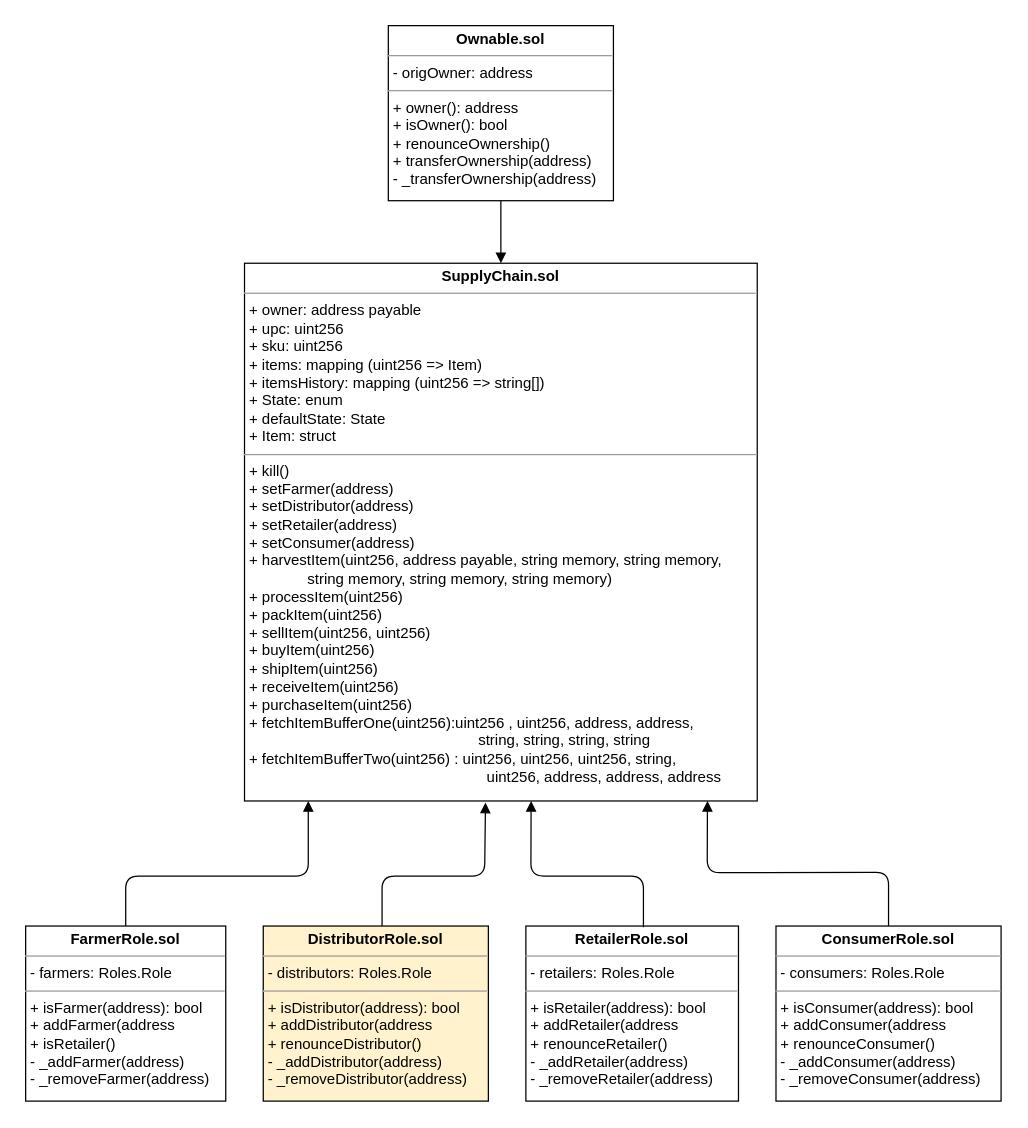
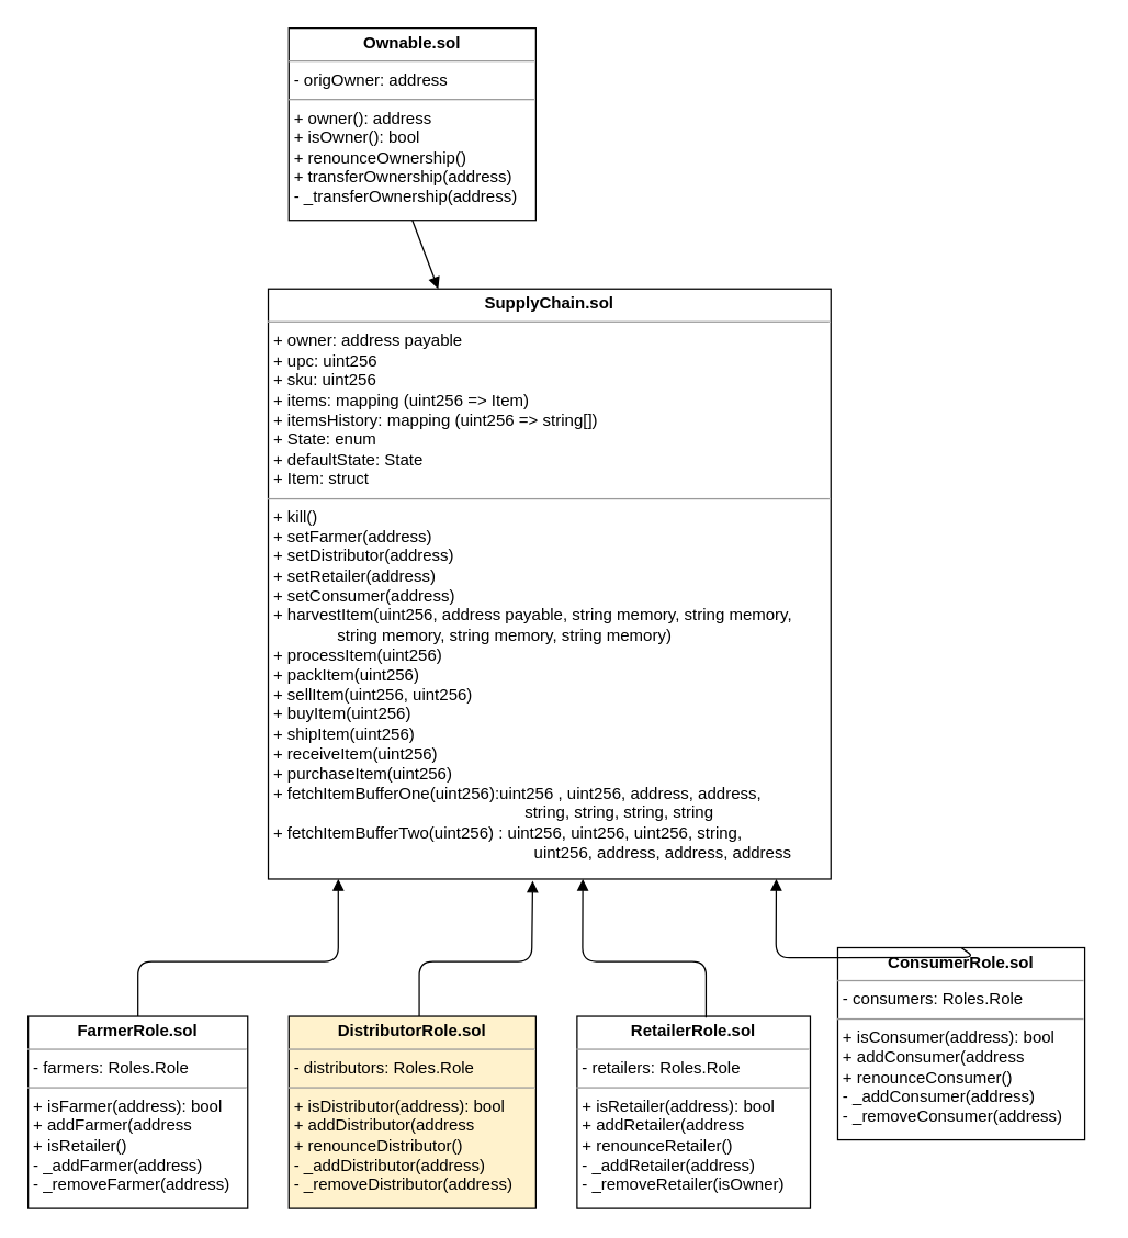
- <mxCell id="3" value="&lt;p style=&quot;margin: 0px ; margin-top: 4px ; text-align: center&quot;&gt;&lt;b&gt;Ownable.sol&lt;/b&gt;&lt;br&gt;&lt;/p&gt;&lt;hr size=&quot;1&quot;&gt;&lt;p style=&quot;margin: 0px ; margin-left: 4px&quot;&gt;- origOwner: address&lt;br&gt;&lt;/p&gt;&lt;hr size=&quot;1&quot;&gt;&lt;p style=&quot;margin: 0px ; margin-left: 4px&quot;&gt;+ owner(): address&lt;br&gt;+ isOwner(): bool&lt;br&gt;+ renounceOwnership()&lt;br&gt;+ transferOwnership(address)&lt;br&gt;- _transferOwnership(address)&lt;/p&gt;" style="verticalAlign=top;align=left;overflow=fill;fontSize=12;fontFamily=Helvetica;html=1;" vertex="1" parent="1"><mxGeometry x="310" y="20" width="180" height="140" as="geometry" /></mxCell>
+ <mxCell id="3" value="&lt;p style=&quot;margin: 0px ; margin-top: 4px ; text-align: center&quot;&gt;&lt;b&gt;Ownable.sol&lt;/b&gt;&lt;br&gt;&lt;/p&gt;&lt;hr size=&quot;1&quot;&gt;&lt;p style=&quot;margin: 0px ; margin-left: 4px&quot;&gt;- origOwner: address&lt;br&gt;&lt;/p&gt;&lt;hr size=&quot;1&quot;&gt;&lt;p style=&quot;margin: 0px ; margin-left: 4px&quot;&gt;+ owner(): address&lt;br&gt;+ isOwner(): bool&lt;br&gt;+ renounceOwnership()&lt;br&gt;+ transferOwnership(address)&lt;br&gt;- _transferOwnership(address)&lt;/p&gt;" style="verticalAlign=top;align=left;overflow=fill;fontSize=12;fontFamily=Helvetica;html=1;" vertex="1" parent="1"><mxGeometry x="210" y="20" width="180" height="140" as="geometry" /></mxCell>
- <mxCell id="6" value="&lt;p style=&quot;margin: 0px ; margin-top: 4px ; text-align: center&quot;&gt;&lt;b&gt;RetailerRole.sol&lt;/b&gt;&lt;br&gt;&lt;/p&gt;&lt;hr size=&quot;1&quot;&gt;&lt;p style=&quot;margin: 0px ; margin-left: 4px&quot;&gt;- retailers: Roles.Role&lt;/p&gt;&lt;hr size=&quot;1&quot;&gt;&lt;p style=&quot;margin: 0px ; margin-left: 4px&quot;&gt;+ isRetailer(address): bool&lt;br&gt;+ addRetailer(address&lt;br&gt;+ renounceRetailer()&lt;br&gt;- _addRetailer(address)&lt;br&gt;- _removeRetailer(address)&lt;/p&gt;" style="verticalAlign=top;align=left;overflow=fill;fontSize=12;fontFamily=Helvetica;html=1;" vertex="1" parent="1"><mxGeometry x="420" y="740" width="170" height="140" as="geometry" /></mxCell>
+ <mxCell id="6" value="&lt;p style=&quot;margin: 0px ; margin-top: 4px ; text-align: center&quot;&gt;&lt;b&gt;RetailerRole.sol&lt;/b&gt;&lt;br&gt;&lt;/p&gt;&lt;hr size=&quot;1&quot;&gt;&lt;p style=&quot;margin: 0px ; margin-left: 4px&quot;&gt;- retailers: Roles.Role&lt;/p&gt;&lt;hr size=&quot;1&quot;&gt;&lt;p style=&quot;margin: 0px ; margin-left: 4px&quot;&gt;+ isRetailer(address): bool&lt;br&gt;+ addRetailer(address&lt;br&gt;+ renounceRetailer()&lt;br&gt;- _addRetailer(address)&lt;br&gt;- _removeRetailer(isOwner)&lt;/p&gt;" style="verticalAlign=top;align=left;overflow=fill;fontSize=12;fontFamily=Helvetica;html=1;" vertex="1" parent="1"><mxGeometry x="420" y="740" width="170" height="140" as="geometry" /></mxCell>
- <mxCell id="7" value="&lt;p style=&quot;margin: 0px ; margin-top: 4px ; text-align: center&quot;&gt;&lt;b&gt;ConsumerRole.sol&lt;/b&gt;&lt;/p&gt;&lt;hr size=&quot;1&quot;&gt;&lt;p style=&quot;margin: 0px ; margin-left: 4px&quot;&gt;- consumers: Roles.Role&lt;/p&gt;&lt;hr size=&quot;1&quot;&gt;&lt;p style=&quot;margin: 0px ; margin-left: 4px&quot;&gt;+ isConsumer(address): bool&lt;br&gt;+ addConsumer(address&lt;br&gt;+ renounceConsumer()&lt;br&gt;- _addConsumer(address)&lt;br&gt;- _removeConsumer(address)&lt;/p&gt;" style="verticalAlign=top;align=left;overflow=fill;fontSize=12;fontFamily=Helvetica;html=1;" vertex="1" parent="1"><mxGeometry x="620" y="740" width="180" height="140" as="geometry" /></mxCell>
+ <mxCell id="7" value="&lt;p style=&quot;margin: 0px ; margin-top: 4px ; text-align: center&quot;&gt;&lt;b&gt;ConsumerRole.sol&lt;/b&gt;&lt;/p&gt;&lt;hr size=&quot;1&quot;&gt;&lt;p style=&quot;margin: 0px ; margin-left: 4px&quot;&gt;- consumers: Roles.Role&lt;/p&gt;&lt;hr size=&quot;1&quot;&gt;&lt;p style=&quot;margin: 0px ; margin-left: 4px&quot;&gt;+ isConsumer(address): bool&lt;br&gt;+ addConsumer(address&lt;br&gt;+ renounceConsumer()&lt;br&gt;- _addConsumer(address)&lt;br&gt;- _removeConsumer(address)&lt;/p&gt;" style="verticalAlign=top;align=left;overflow=fill;fontSize=12;fontFamily=Helvetica;html=1;" vertex="1" parent="1"><mxGeometry x="610" y="690" width="180" height="140" as="geometry" /></mxCell>
